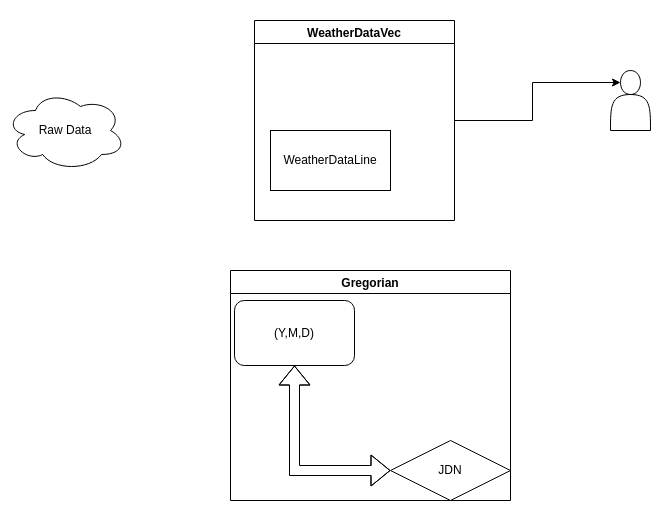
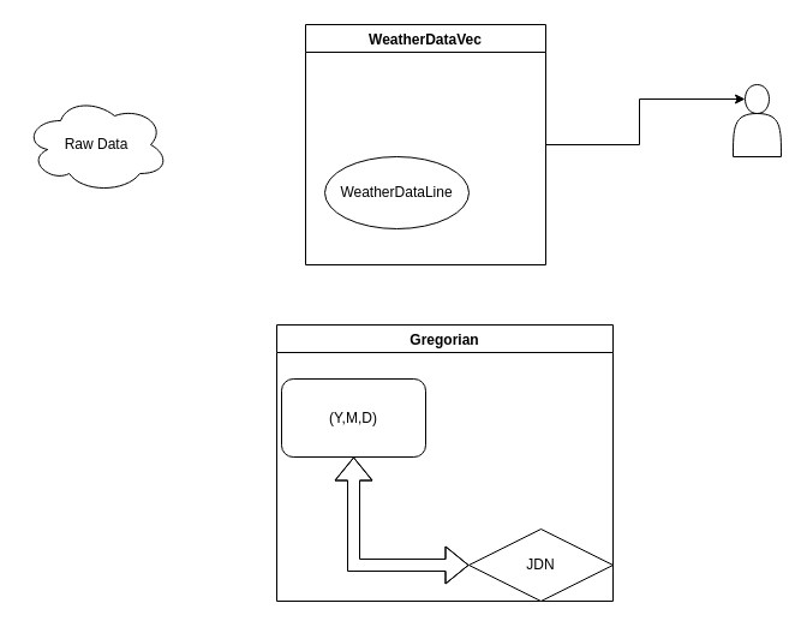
- <mxCell id="2" value="Raw Data" style="ellipse;shape=cloud;whiteSpace=wrap;html=1;fontColor=default;strokeColor=default;fillColor=default;" parent="1" vertex="1"><mxGeometry x="5" y="90" width="120" height="80" as="geometry" /></mxCell>
+ <mxCell id="2" value="Raw Data" style="ellipse;shape=cloud;whiteSpace=wrap;html=1;fontColor=default;strokeColor=default;fillColor=default;" parent="1" vertex="1"><mxGeometry x="20" y="80" width="120" height="80" as="geometry" /></mxCell>
- <mxCell id="5" value="WeatherDataLine" style="rounded=0;whiteSpace=wrap;html=1;fontColor=default;strokeColor=default;fillColor=default;" parent="4" vertex="1"><mxGeometry x="16" y="110" width="120" height="60" as="geometry" /></mxCell>
+ <mxCell id="5" value="WeatherDataLine" style="ellipse;whiteSpace=wrap;html=1;fontColor=default;strokeColor=default;fillColor=default;" parent="4" vertex="1"><mxGeometry x="16" y="110" width="120" height="60" as="geometry" /></mxCell>
- <mxCell id="8" value="(Y,M,D)" style="rounded=1;whiteSpace=wrap;html=1;labelBackgroundColor=default;fontColor=default;strokeColor=default;fillColor=default;" vertex="1" parent="7"><mxGeometry x="4" y="30" width="120" height="65" as="geometry" /></mxCell>
+ <mxCell id="8" value="(Y,M,D)" style="rounded=1;whiteSpace=wrap;html=1;labelBackgroundColor=default;fontColor=default;strokeColor=default;fillColor=default;" vertex="1" parent="7"><mxGeometry x="4" y="45" width="120" height="65" as="geometry" /></mxCell>
